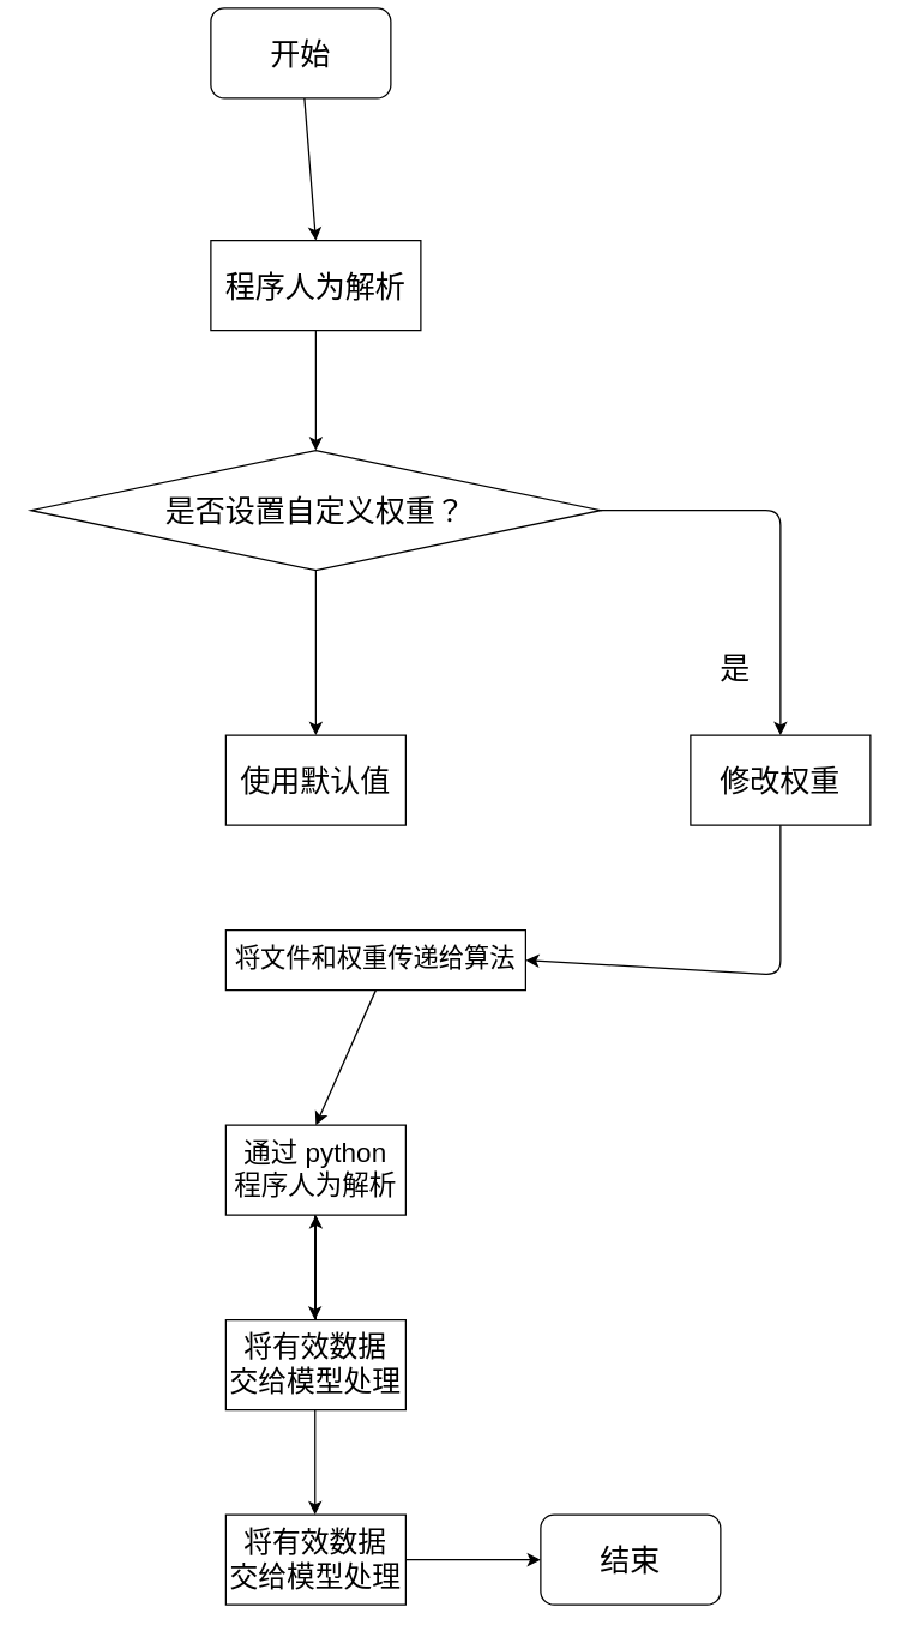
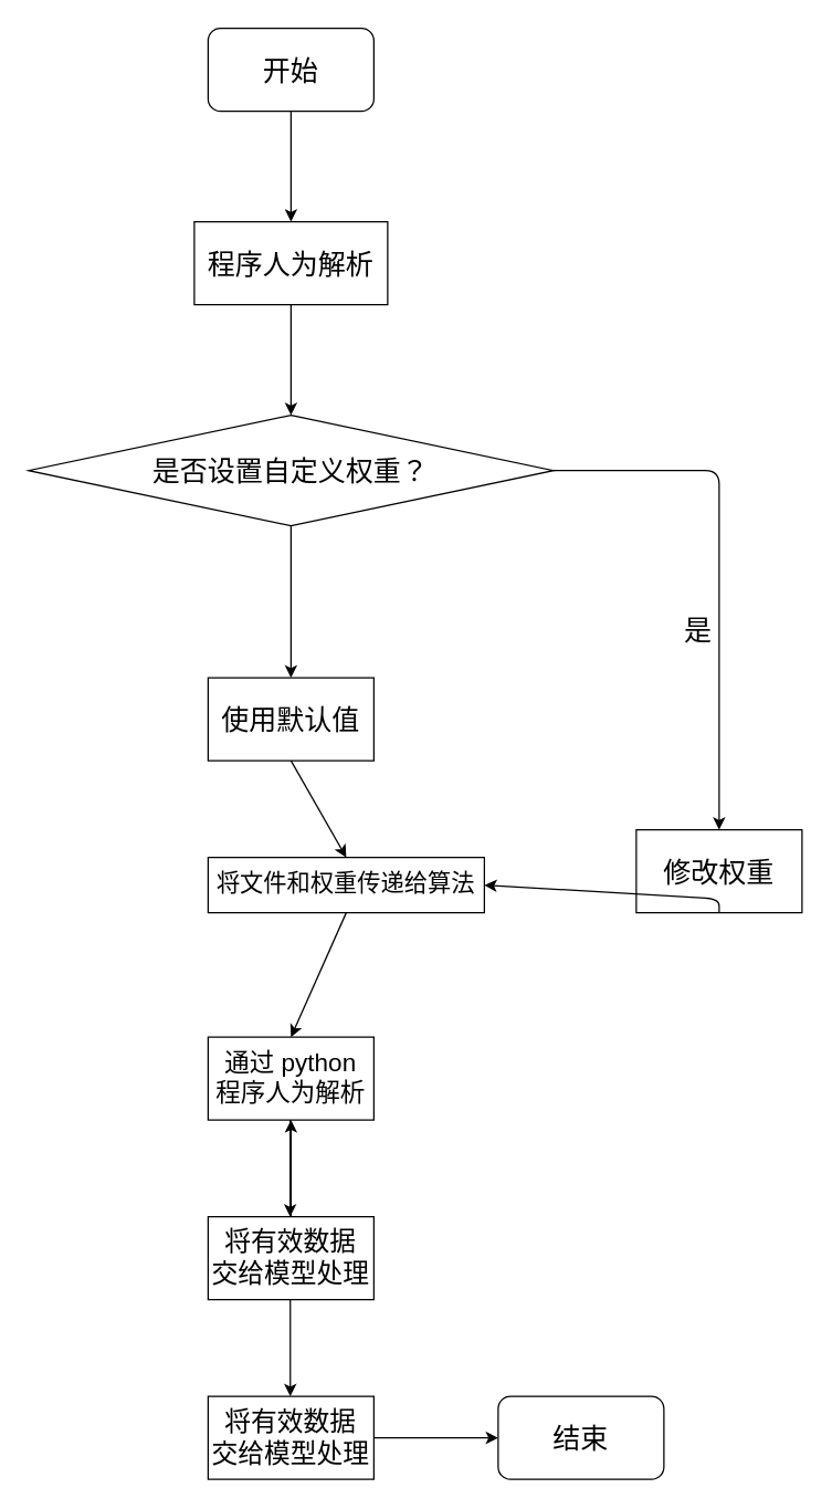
- <mxCell id="3" value="开始" style="rounded=1;whiteSpace=wrap;html=1;fontSize=20;" vertex="1" parent="1"><mxGeometry x="140" y="5" width="120" height="60" as="geometry" /></mxCell>
+ <mxCell id="3" value="开始" style="rounded=1;whiteSpace=wrap;html=1;fontSize=20;" vertex="1" parent="1"><mxGeometry x="150" y="20" width="120" height="60" as="geometry" /></mxCell>
- <mxCell id="9" value="是" style="text;html=1;strokeColor=none;fillColor=none;align=center;verticalAlign=middle;whiteSpace=wrap;rounded=0;fontSize=20;" vertex="1" parent="1"><mxGeometry x="460" y="430" width="60" height="30" as="geometry" /></mxCell>
+ <mxCell id="9" value="是" style="text;html=1;strokeColor=none;fillColor=none;align=center;verticalAlign=middle;whiteSpace=wrap;rounded=0;fontSize=20;" vertex="1" parent="1"><mxGeometry x="475" y="440" width="60" height="30" as="geometry" /></mxCell>
- <mxCell id="8" value="修改权重" style="rounded=0;whiteSpace=wrap;html=1;fontSize=20;" vertex="1" parent="1"><mxGeometry x="460" y="490" width="120" height="60" as="geometry" /></mxCell>
+ <mxCell id="8" value="修改权重" style="rounded=0;whiteSpace=wrap;html=1;fontSize=20;" vertex="1" parent="1"><mxGeometry x="460" y="600" width="120" height="60" as="geometry" /></mxCell>
+ <mxCell id="13" value="" style="endArrow=classic;html=1;fontSize=20;exitX=0.5;exitY=1;exitDx=0;exitDy=0;entryX=0.5;entryY=0;entryDx=0;entryDy=0;" edge="1" parent="1" source="11" target="12"><mxGeometry width="50" height="50" relative="1" as="geometry"><mxPoint x="180" y="610" as="sourcePoint" /><mxPoint x="230" y="560" as="targetPoint" /></mxGeometry></mxCell>
